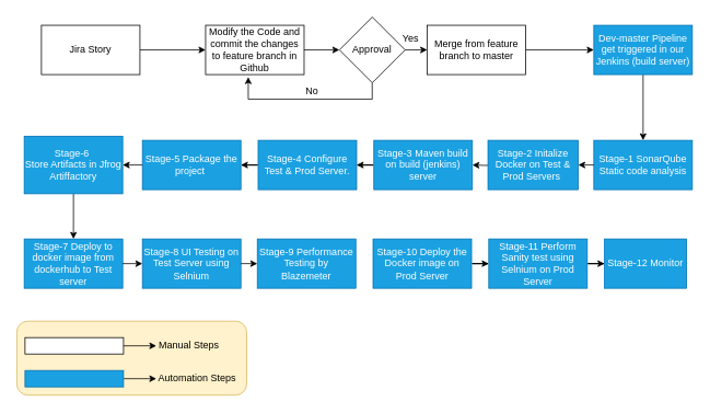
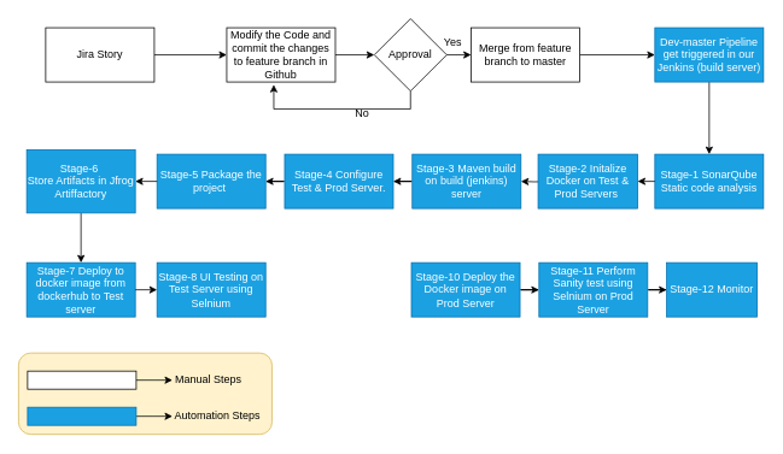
- <mxCell id="23" value="No" style="text;html=1;strokeColor=none;fillColor=none;align=center;verticalAlign=middle;whiteSpace=wrap;rounded=0;" parent="1" vertex="1"><mxGeometry x="360" y="100" width="40" height="20" as="geometry" /></mxCell>
+ <mxCell id="23" value="No" style="text;html=1;strokeColor=none;fillColor=none;align=center;verticalAlign=middle;whiteSpace=wrap;rounded=0;" parent="1" vertex="1"><mxGeometry x="380" y="115" width="40" height="20" as="geometry" /></mxCell>
- <mxCell id="41" value="" style="endArrow=classic;html=1;exitX=1;exitY=0.5;exitDx=0;exitDy=0;entryX=0;entryY=0.5;entryDx=0;entryDy=0;" edge="1" parent="1" source="25" target="40"><mxGeometry width="50" height="50" relative="1" as="geometry"><mxPoint x="270" y="280" as="sourcePoint" /><mxPoint x="320" y="230" as="targetPoint" /></mxGeometry></mxCell>
- <mxCell id="40" value="Stage-9 Performance Testing by Blazemeter" style="whiteSpace=wrap;html=1;rounded=0;fillColor=#1ba1e2;strokeColor=#006EAF;fontColor=#ffffff;" vertex="1" parent="1"><mxGeometry x="313" y="290" width="120" height="60" as="geometry" /></mxCell>
